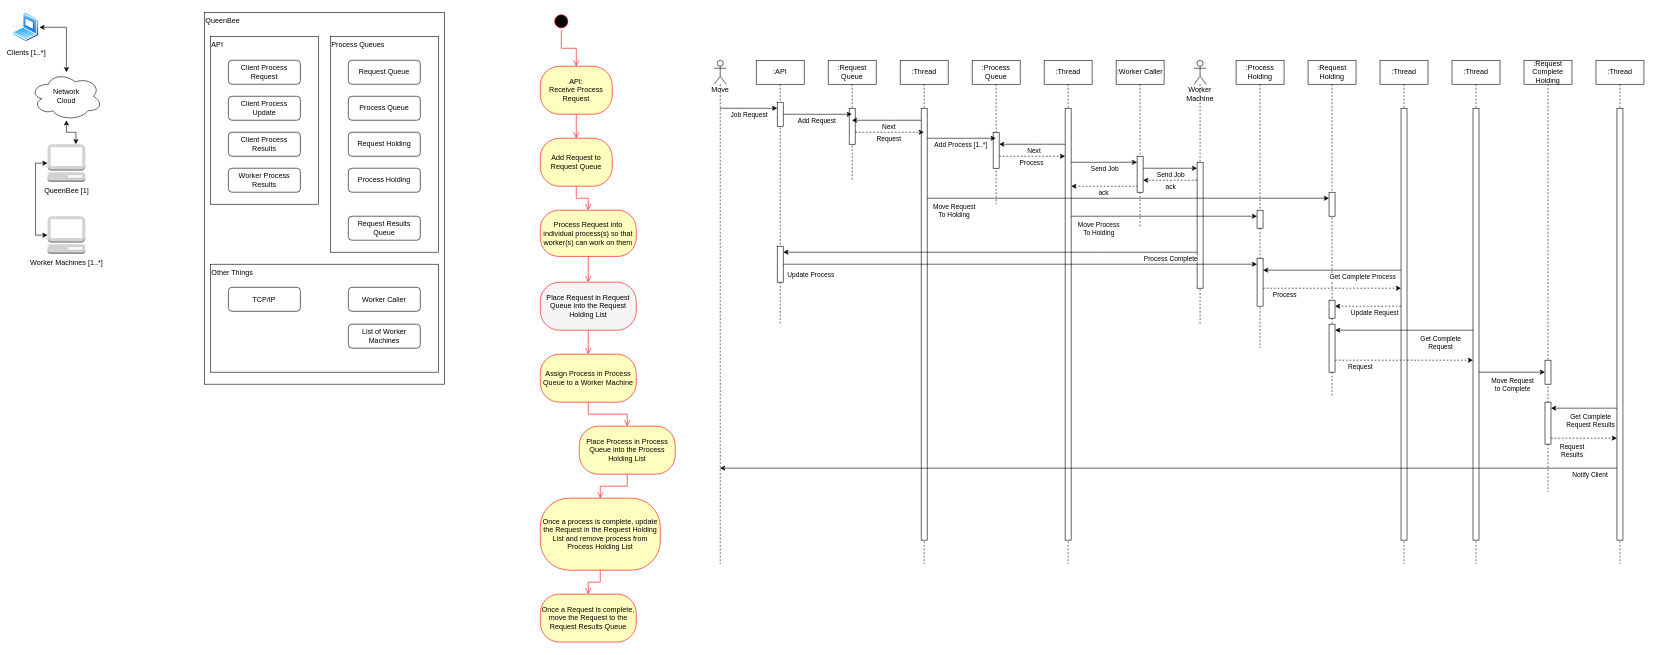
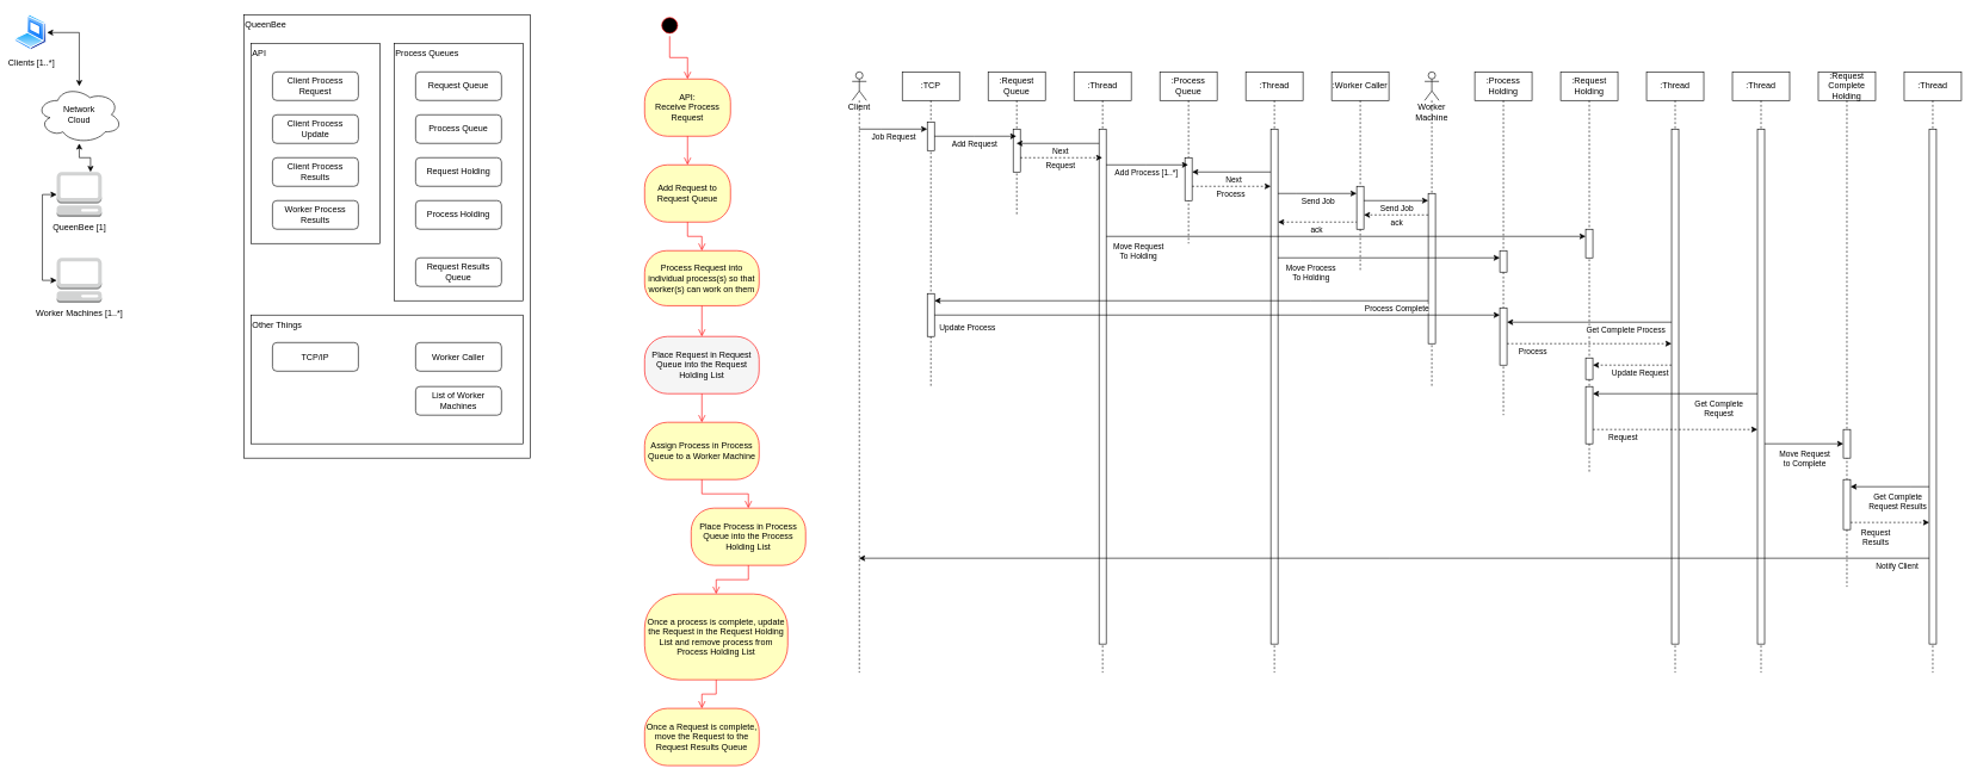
- <mxCell id="39" value=":API" style="shape=umlLifeline;perimeter=lifelinePerimeter;whiteSpace=wrap;html=1;container=1;collapsible=0;recursiveResize=0;outlineConnect=0;fillColor=none;" vertex="1" parent="1"><mxGeometry x="1260" y="100" width="80" height="440" as="geometry" /></mxCell>
+ <mxCell id="39" value=":TCP" style="shape=umlLifeline;perimeter=lifelinePerimeter;whiteSpace=wrap;html=1;container=1;collapsible=0;recursiveResize=0;outlineConnect=0;fillColor=none;" vertex="1" parent="1"><mxGeometry x="1260" y="100" width="80" height="440" as="geometry" /></mxCell>
- <mxCell id="77" value="Move" style="shape=umlLifeline;participant=umlActor;perimeter=lifelinePerimeter;whiteSpace=wrap;html=1;container=1;collapsible=0;recursiveResize=0;verticalAlign=top;spacingTop=36;outlineConnect=0;fillColor=default;" vertex="1" parent="1"><mxGeometry x="1190" y="100" width="20" height="840" as="geometry" /></mxCell>
+ <mxCell id="77" value="Client" style="shape=umlLifeline;participant=umlActor;perimeter=lifelinePerimeter;whiteSpace=wrap;html=1;container=1;collapsible=0;recursiveResize=0;verticalAlign=top;spacingTop=36;outlineConnect=0;fillColor=default;" vertex="1" parent="1"><mxGeometry x="1190" y="100" width="20" height="840" as="geometry" /></mxCell>
